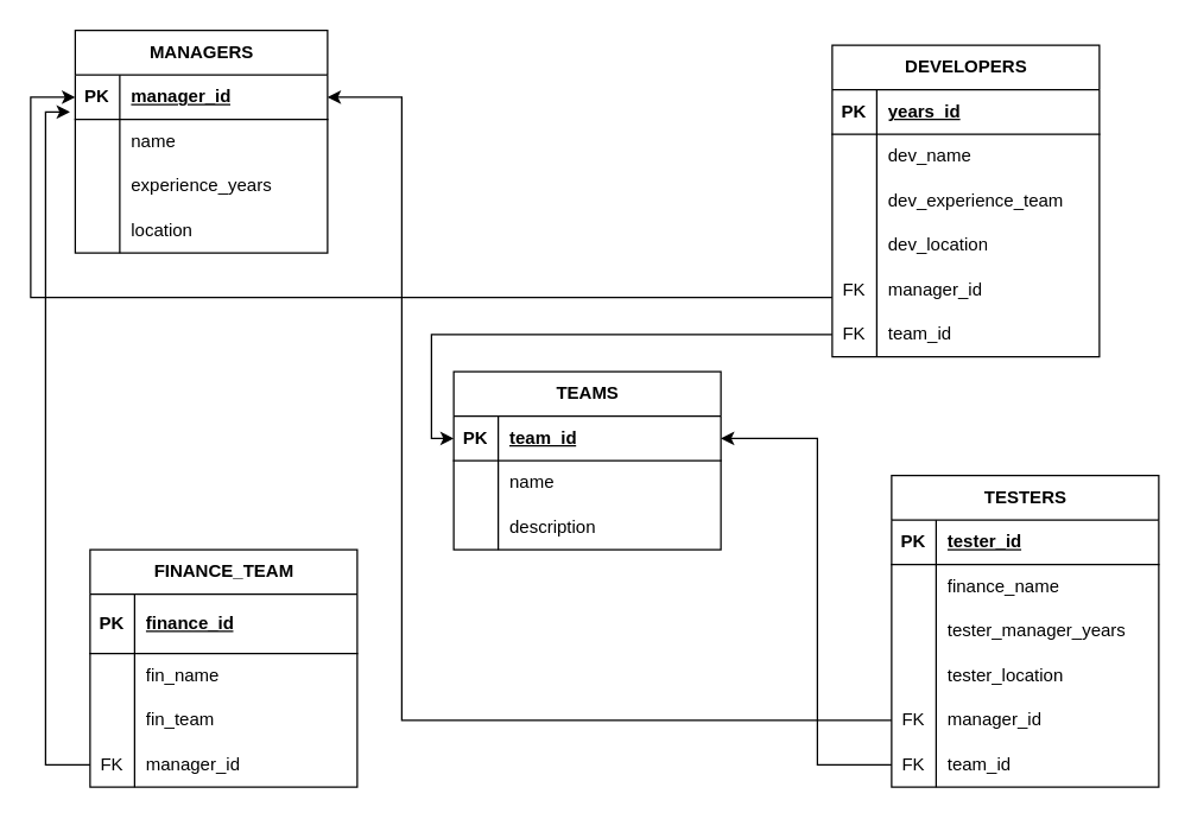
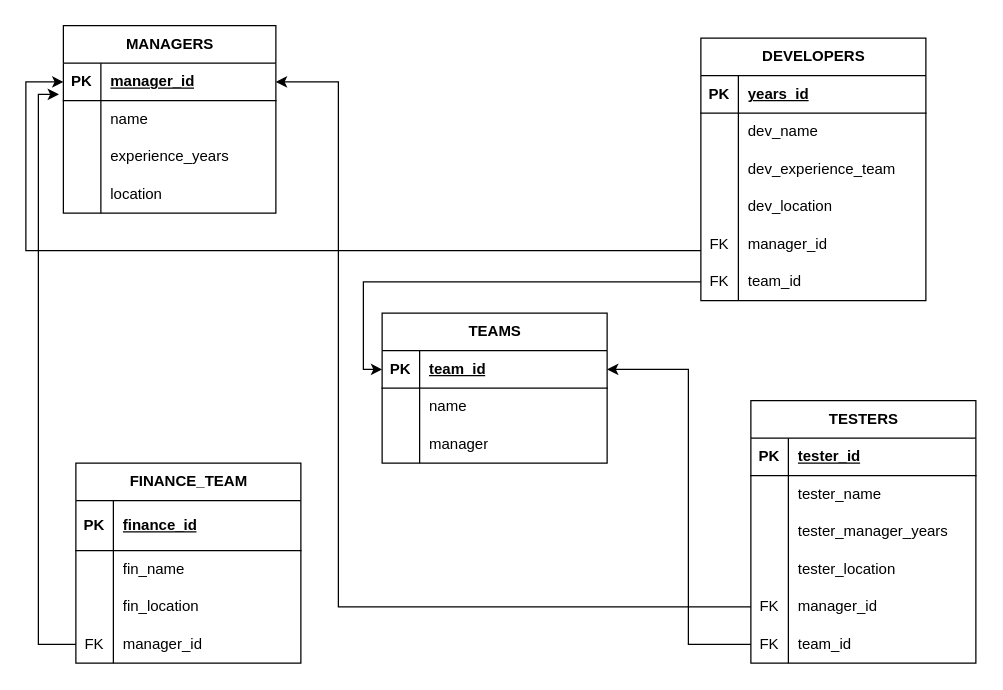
- <mxCell id="75" value="description" style="shape=partialRectangle;connectable=0;fillColor=none;top=0;left=0;bottom=0;right=0;align=left;spacingLeft=6;overflow=hidden;whiteSpace=wrap;html=1;" vertex="1" parent="73"><mxGeometry x="30" width="150" height="30" as="geometry"><mxRectangle width="150" height="30" as="alternateBounds" /></mxGeometry></mxCell>
+ <mxCell id="75" value="manager" style="shape=partialRectangle;connectable=0;fillColor=none;top=0;left=0;bottom=0;right=0;align=left;spacingLeft=6;overflow=hidden;whiteSpace=wrap;html=1;" vertex="1" parent="73"><mxGeometry x="30" width="150" height="30" as="geometry"><mxRectangle width="150" height="30" as="alternateBounds" /></mxGeometry></mxCell>
- <mxCell id="53" value="finance_name" style="shape=partialRectangle;connectable=0;fillColor=none;top=0;left=0;bottom=0;right=0;align=left;spacingLeft=6;overflow=hidden;whiteSpace=wrap;html=1;" vertex="1" parent="51"><mxGeometry x="30" width="150" height="30" as="geometry"><mxRectangle width="150" height="30" as="alternateBounds" /></mxGeometry></mxCell>
+ <mxCell id="53" value="tester_name" style="shape=partialRectangle;connectable=0;fillColor=none;top=0;left=0;bottom=0;right=0;align=left;spacingLeft=6;overflow=hidden;whiteSpace=wrap;html=1;" vertex="1" parent="51"><mxGeometry x="30" width="150" height="30" as="geometry"><mxRectangle width="150" height="30" as="alternateBounds" /></mxGeometry></mxCell>
- <mxCell id="43" value="fin_team" style="shape=partialRectangle;connectable=0;fillColor=none;top=0;left=0;bottom=0;right=0;align=left;spacingLeft=6;overflow=hidden;whiteSpace=wrap;html=1;" vertex="1" parent="41"><mxGeometry x="30" width="150" height="30" as="geometry"><mxRectangle width="150" height="30" as="alternateBounds" /></mxGeometry></mxCell>
+ <mxCell id="43" value="fin_location" style="shape=partialRectangle;connectable=0;fillColor=none;top=0;left=0;bottom=0;right=0;align=left;spacingLeft=6;overflow=hidden;whiteSpace=wrap;html=1;" vertex="1" parent="41"><mxGeometry x="30" width="150" height="30" as="geometry"><mxRectangle width="150" height="30" as="alternateBounds" /></mxGeometry></mxCell>
